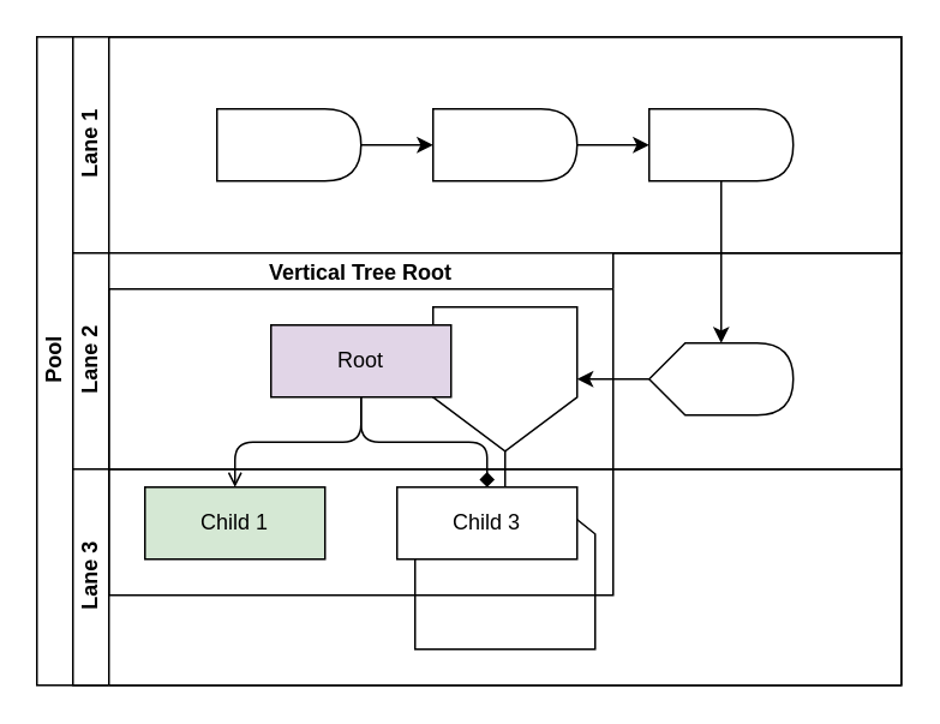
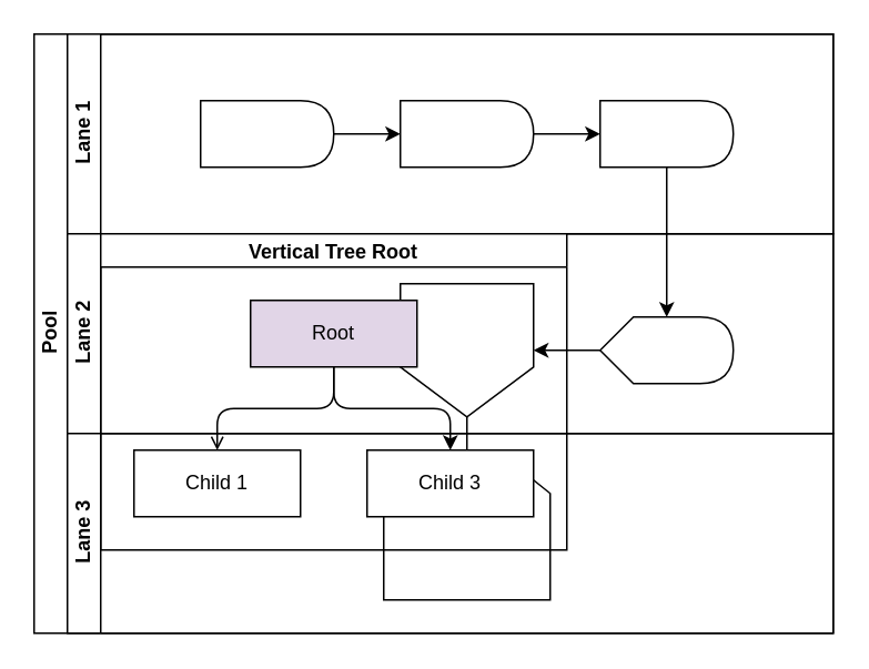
- <mxCell id="22" value="" style="edgeStyle=elbowEdgeStyle;elbow=vertical;html=1;rounded=1;curved=0;sourcePerimeterSpacing=0;targetPerimeterSpacing=0;startSize=6;endSize=6;endArrow=diamond;" parent="17" source="18" target="21" edge="1"><mxGeometry relative="1" as="geometry" /></mxCell>
+ <mxCell id="22" value="" style="edgeStyle=elbowEdgeStyle;elbow=vertical;html=1;rounded=1;curved=0;sourcePerimeterSpacing=0;targetPerimeterSpacing=0;startSize=6;endSize=6;" parent="17" source="18" target="21" edge="1"><mxGeometry relative="1" as="geometry" /></mxCell>
- <mxCell id="19" value="Child 1" style="whiteSpace=wrap;html=1;fillColor=#d5e8d4;" parent="17" vertex="1"><mxGeometry x="20" y="130" width="100" height="40" as="geometry" /></mxCell>
+ <mxCell id="19" value="Child 1" style="whiteSpace=wrap;html=1;" parent="17" vertex="1"><mxGeometry x="20" y="130" width="100" height="40" as="geometry" /></mxCell>
